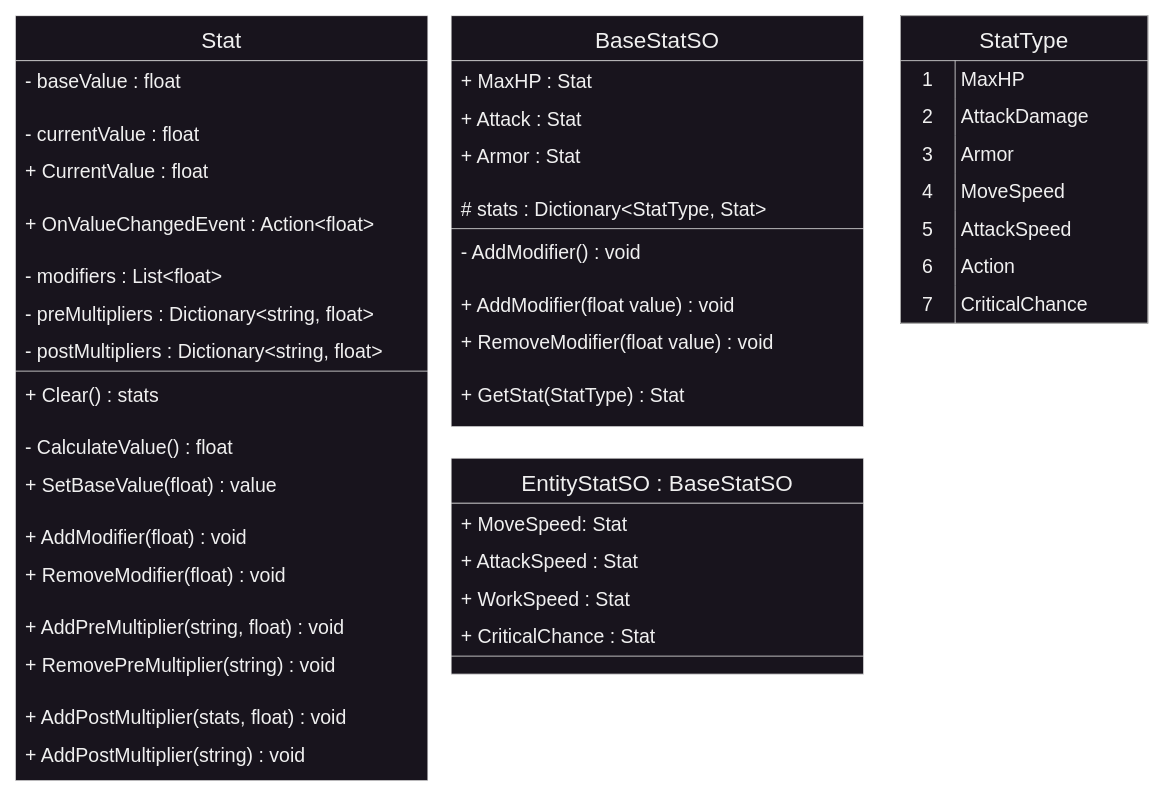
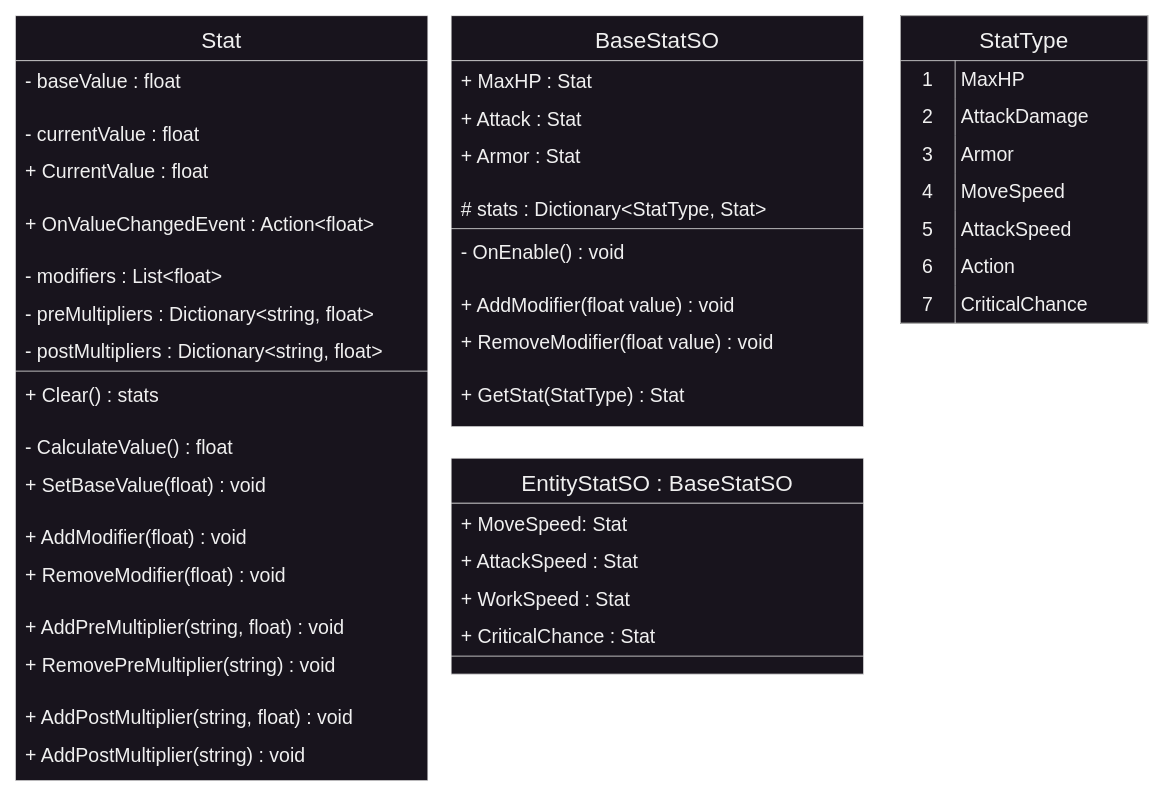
- <mxCell id="35" value=" - AddModifier() : void" style="text;align=left;verticalAlign=middle;spacingLeft=4;spacingRight=4;overflow=hidden;rotatable=0;points=[[0,0.5],[1,0.5]];portConstraint=eastwest;rounded=0;shadow=0;html=0;fontColor=#F0F0F0;fontSize=26;" vertex="1" parent="28"><mxGeometry y="288" width="550" height="50" as="geometry" /></mxCell>
+ <mxCell id="35" value=" - OnEnable() : void" style="text;align=left;verticalAlign=middle;spacingLeft=4;spacingRight=4;overflow=hidden;rotatable=0;points=[[0,0.5],[1,0.5]];portConstraint=eastwest;rounded=0;shadow=0;html=0;fontColor=#F0F0F0;fontSize=26;" vertex="1" parent="28"><mxGeometry y="288" width="550" height="50" as="geometry" /></mxCell>
- <mxCell id="18" value=" + SetBaseValue(float) : value" style="text;align=left;verticalAlign=middle;spacingLeft=4;spacingRight=4;overflow=hidden;rotatable=0;points=[[0,0.5],[1,0.5]];portConstraint=eastwest;rounded=0;shadow=0;html=0;fontColor=#F0F0F0;fontSize=26;" vertex="1" parent="3"><mxGeometry y="598" width="550" height="50" as="geometry" /></mxCell>
+ <mxCell id="18" value=" + SetBaseValue(float) : void" style="text;align=left;verticalAlign=middle;spacingLeft=4;spacingRight=4;overflow=hidden;rotatable=0;points=[[0,0.5],[1,0.5]];portConstraint=eastwest;rounded=0;shadow=0;html=0;fontColor=#F0F0F0;fontSize=26;" vertex="1" parent="3"><mxGeometry y="598" width="550" height="50" as="geometry" /></mxCell>
- <mxCell id="26" value=" + AddPostMultiplier(stats, float) : void" style="text;align=left;verticalAlign=middle;spacingLeft=4;spacingRight=4;overflow=hidden;rotatable=0;points=[[0,0.5],[1,0.5]];portConstraint=eastwest;rounded=0;shadow=0;html=0;fontColor=#F0F0F0;fontSize=26;" vertex="1" parent="3"><mxGeometry y="908" width="550" height="50" as="geometry" /></mxCell>
+ <mxCell id="26" value=" + AddPostMultiplier(string, float) : void" style="text;align=left;verticalAlign=middle;spacingLeft=4;spacingRight=4;overflow=hidden;rotatable=0;points=[[0,0.5],[1,0.5]];portConstraint=eastwest;rounded=0;shadow=0;html=0;fontColor=#F0F0F0;fontSize=26;" vertex="1" parent="3"><mxGeometry y="908" width="550" height="50" as="geometry" /></mxCell>
